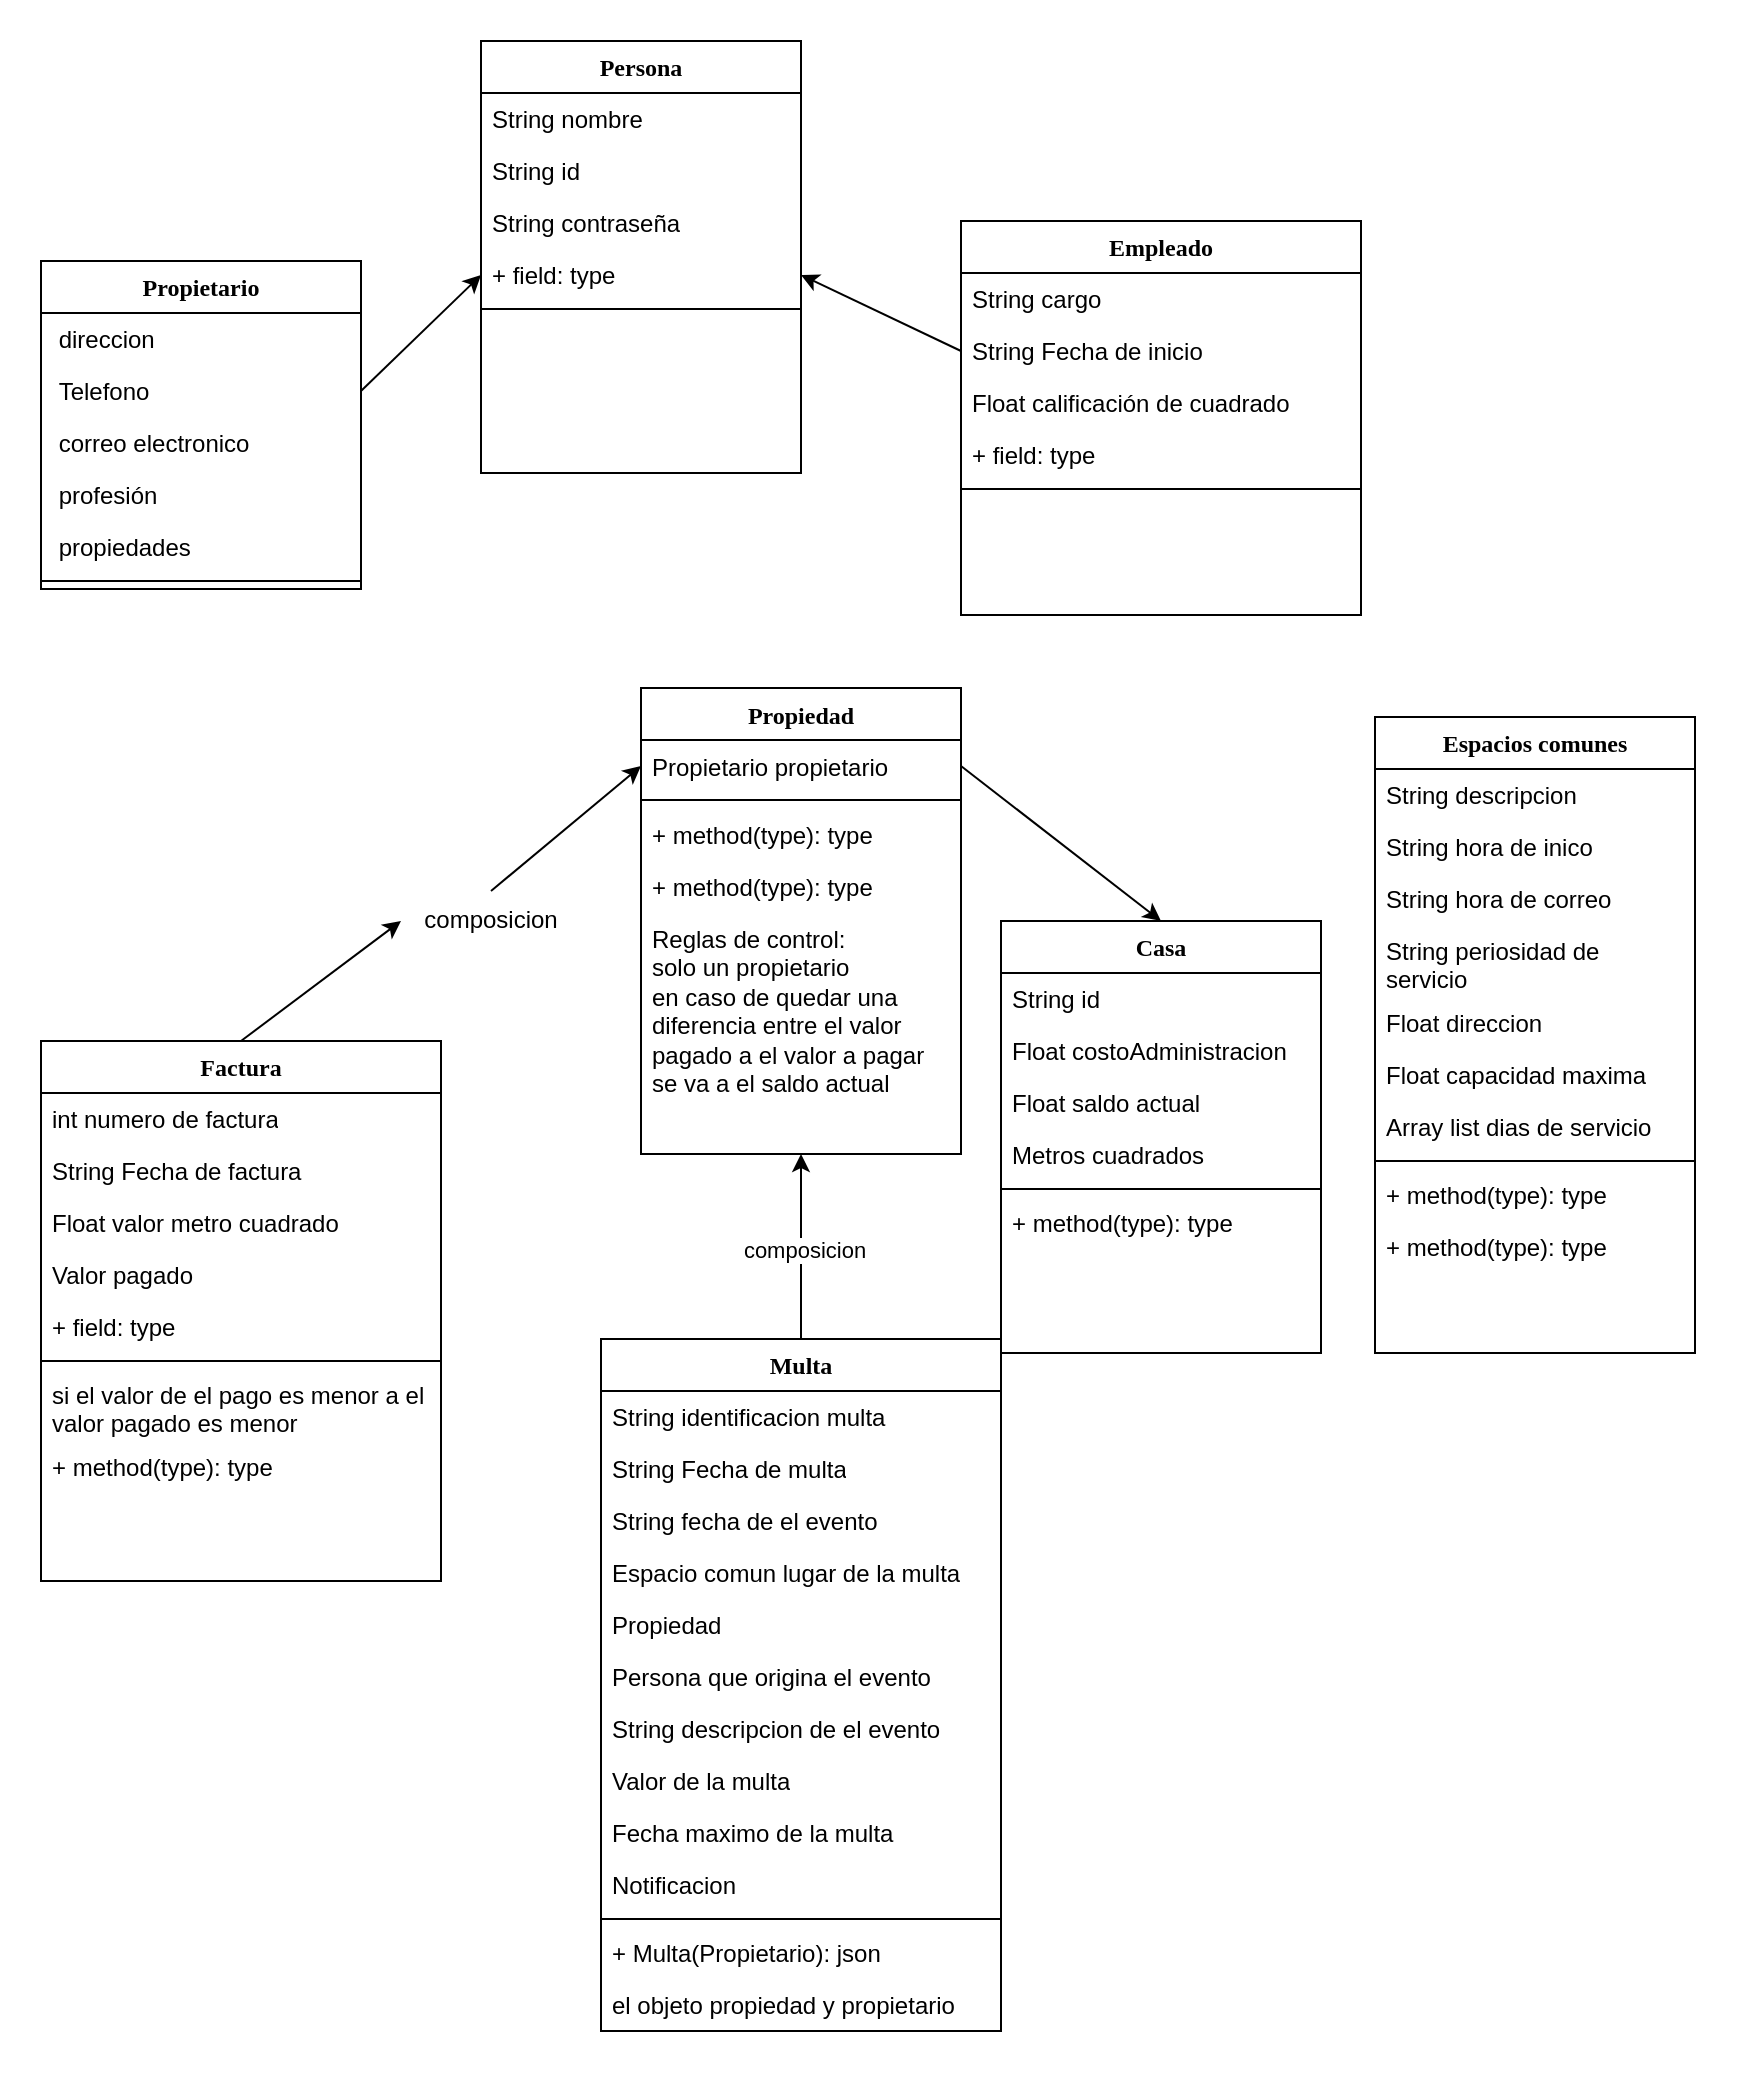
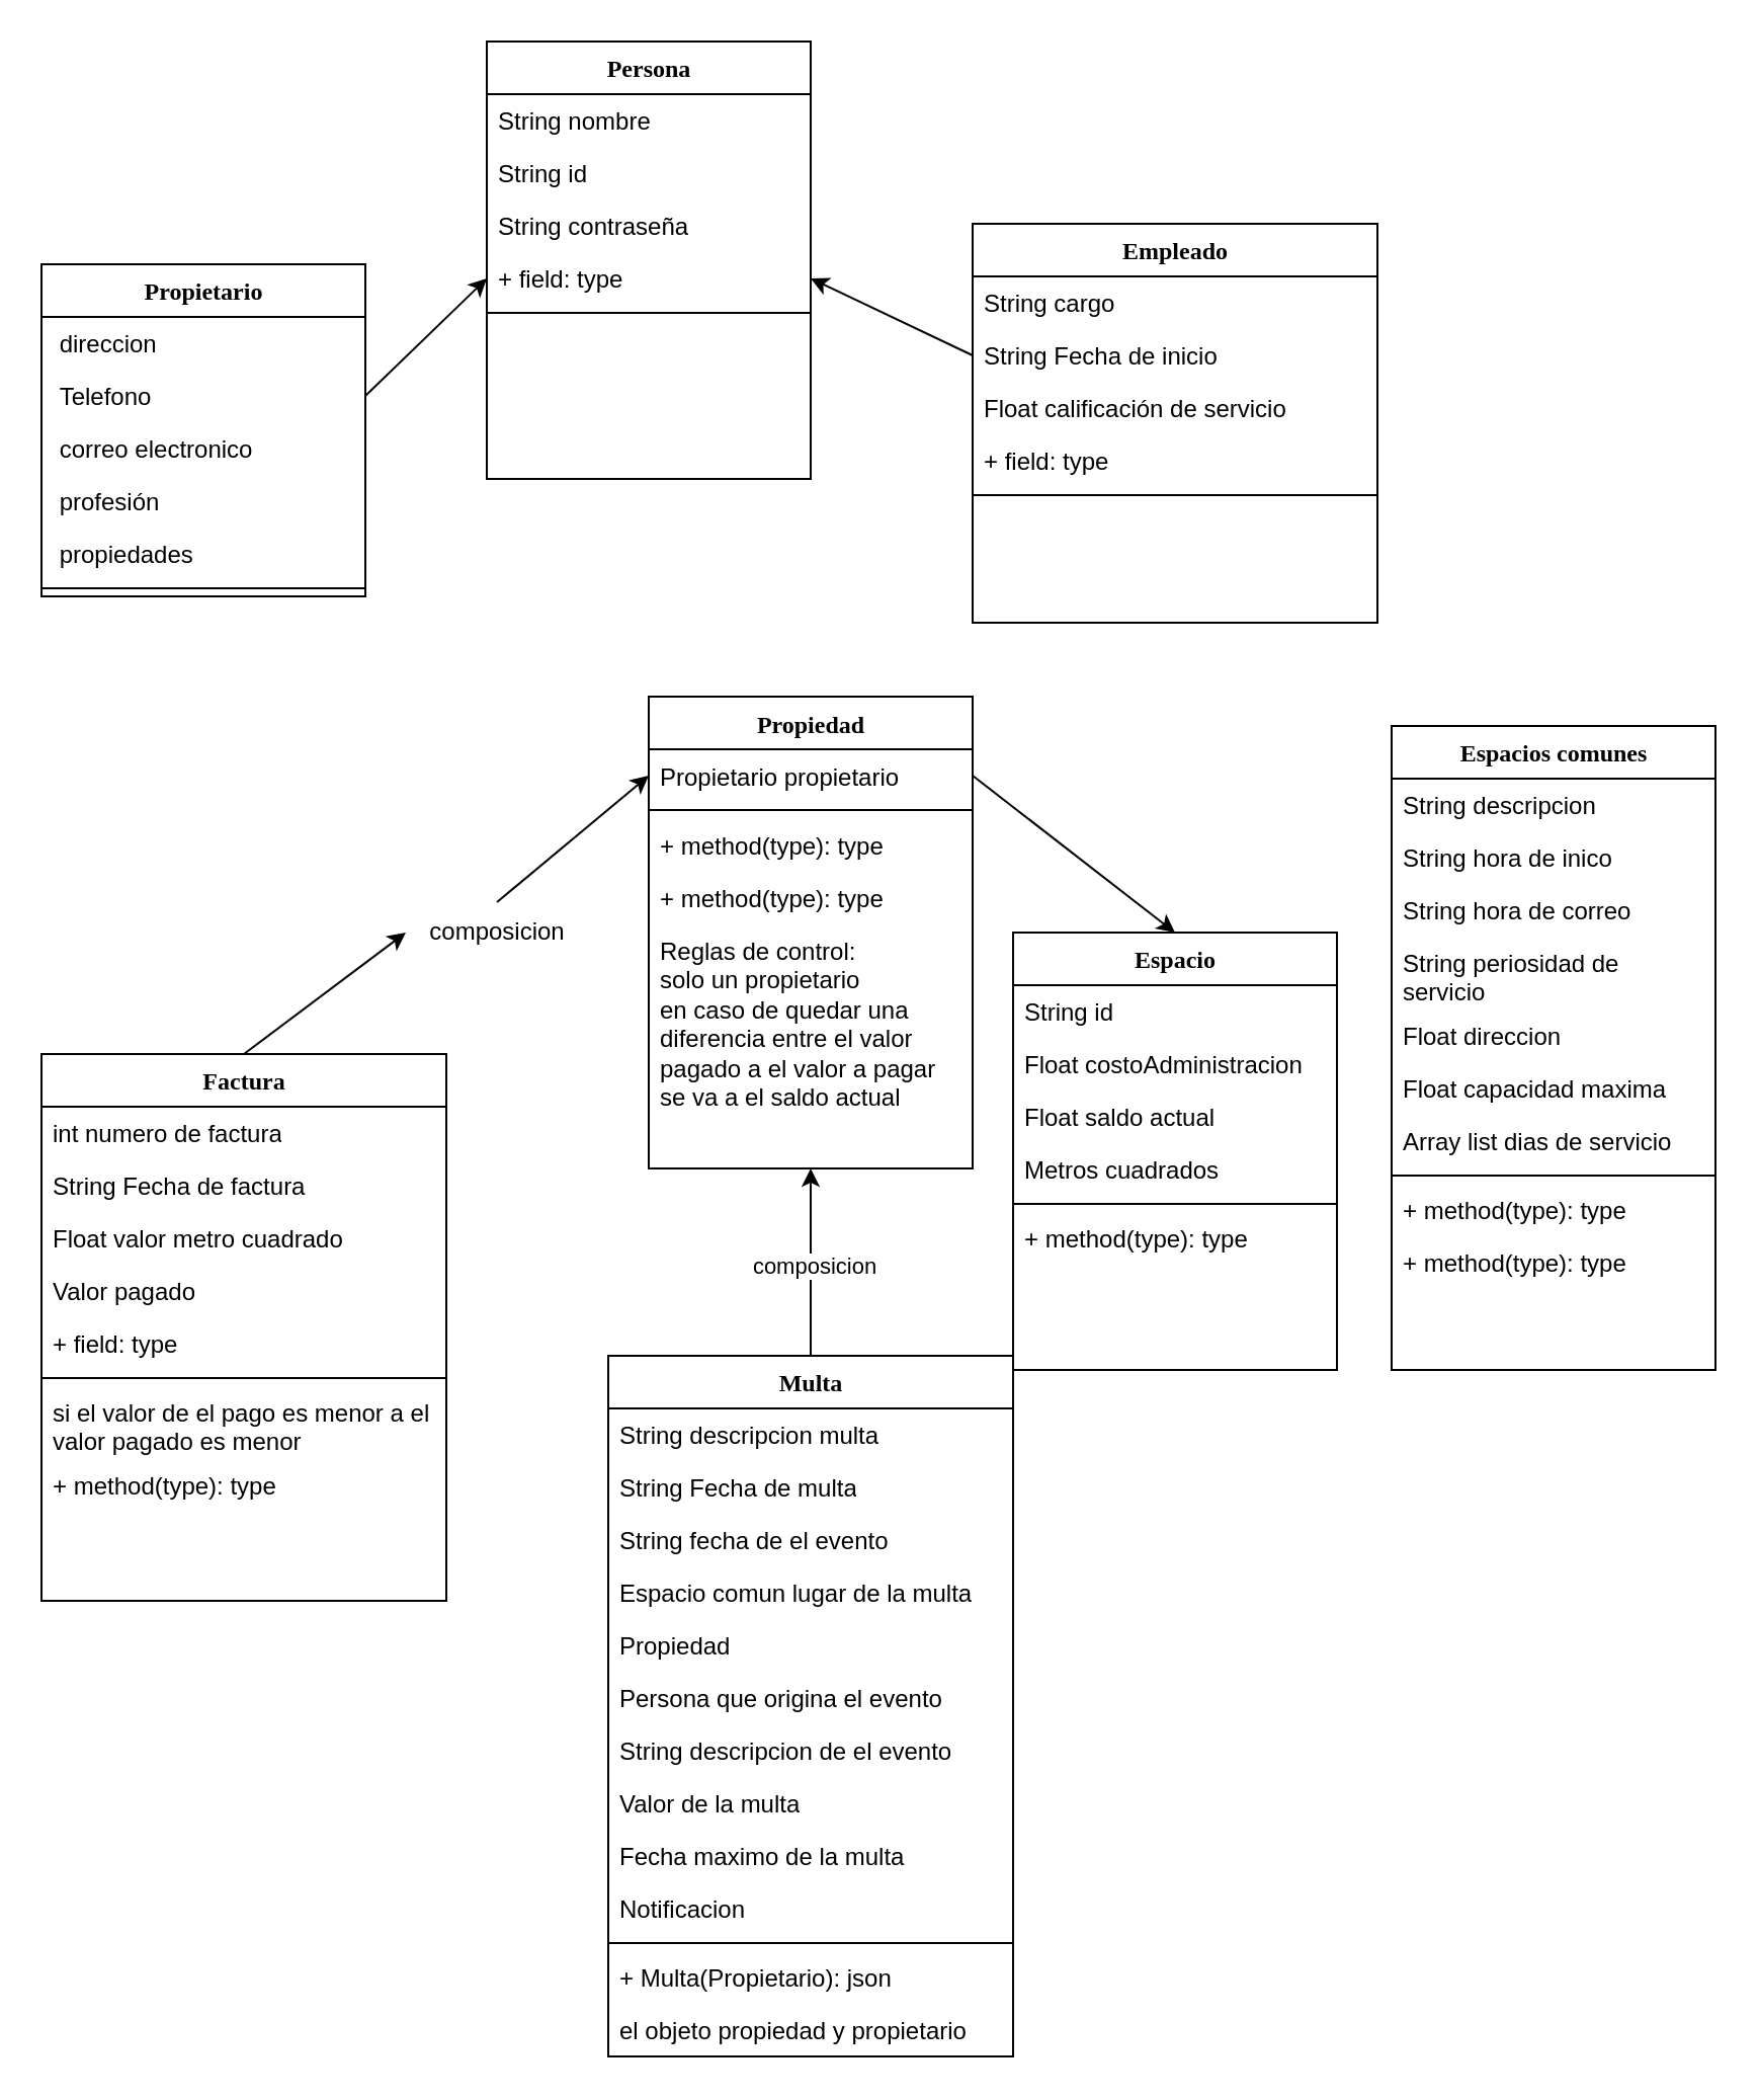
- <mxCell id="18" value="Float calificación de cuadrado" style="text;html=1;strokeColor=none;fillColor=none;align=left;verticalAlign=top;spacingLeft=4;spacingRight=4;whiteSpace=wrap;overflow=hidden;rotatable=0;points=[[0,0.5],[1,0.5]];portConstraint=eastwest;" parent="15" vertex="1"><mxGeometry y="78" width="200" height="26" as="geometry" /></mxCell>
+ <mxCell id="18" value="Float calificación de servicio" style="text;html=1;strokeColor=none;fillColor=none;align=left;verticalAlign=top;spacingLeft=4;spacingRight=4;whiteSpace=wrap;overflow=hidden;rotatable=0;points=[[0,0.5],[1,0.5]];portConstraint=eastwest;" parent="15" vertex="1"><mxGeometry y="78" width="200" height="26" as="geometry" /></mxCell>
- <mxCell id="32" value="Casa" style="swimlane;html=1;fontStyle=1;align=center;verticalAlign=top;childLayout=stackLayout;horizontal=1;startSize=26;horizontalStack=0;resizeParent=1;resizeLast=0;collapsible=1;marginBottom=0;swimlaneFillColor=#ffffff;rounded=0;shadow=0;comic=0;labelBackgroundColor=none;strokeWidth=1;fillColor=none;fontFamily=Verdana;fontSize=12" parent="1" vertex="1"><mxGeometry x="500" y="460" width="160" height="216" as="geometry" /></mxCell>
+ <mxCell id="32" value="Espacio" style="swimlane;html=1;fontStyle=1;align=center;verticalAlign=top;childLayout=stackLayout;horizontal=1;startSize=26;horizontalStack=0;resizeParent=1;resizeLast=0;collapsible=1;marginBottom=0;swimlaneFillColor=#ffffff;rounded=0;shadow=0;comic=0;labelBackgroundColor=none;strokeWidth=1;fillColor=none;fontFamily=Verdana;fontSize=12" parent="1" vertex="1"><mxGeometry x="500" y="460" width="160" height="216" as="geometry" /></mxCell>
- <mxCell id="58" value="String identificacion multa" style="text;html=1;strokeColor=none;fillColor=none;align=left;verticalAlign=top;spacingLeft=4;spacingRight=4;whiteSpace=wrap;overflow=hidden;rotatable=0;points=[[0,0.5],[1,0.5]];portConstraint=eastwest;" parent="57" vertex="1"><mxGeometry y="26" width="200" height="26" as="geometry" /></mxCell>
+ <mxCell id="58" value="String descripcion multa" style="text;html=1;strokeColor=none;fillColor=none;align=left;verticalAlign=top;spacingLeft=4;spacingRight=4;whiteSpace=wrap;overflow=hidden;rotatable=0;points=[[0,0.5],[1,0.5]];portConstraint=eastwest;" parent="57" vertex="1"><mxGeometry y="26" width="200" height="26" as="geometry" /></mxCell>
